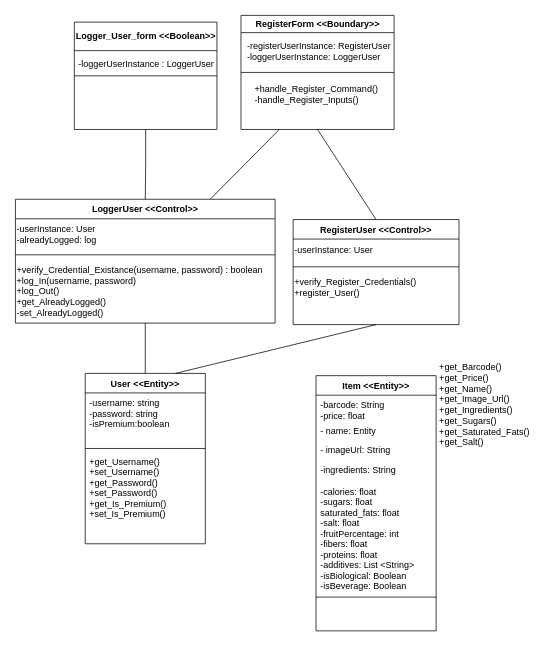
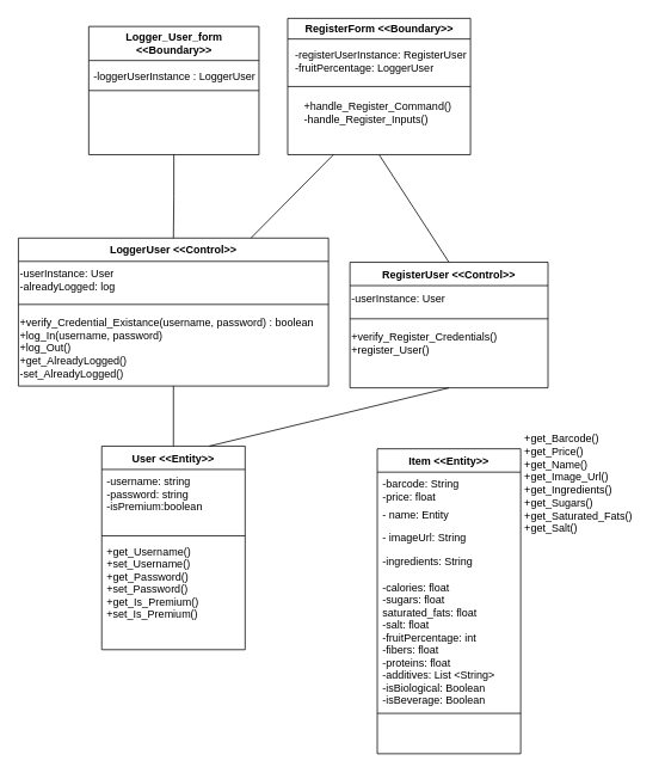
- <mxCell id="2" value="Logger_User_form &amp;lt;&amp;lt;Boolean&amp;gt;&amp;gt;" style="swimlane;whiteSpace=wrap;html=1;startSize=38;" parent="1" vertex="1"><mxGeometry x="98.5" y="29" width="190" height="143" as="geometry" /></mxCell>
+ <mxCell id="2" value="Logger_User_form &amp;lt;&amp;lt;Boundary&amp;gt;&amp;gt;" style="swimlane;whiteSpace=wrap;html=1;startSize=38;" parent="1" vertex="1"><mxGeometry x="98.5" y="29" width="190" height="143" as="geometry" /></mxCell>
- <mxCell id="21" value="-registerUserInstance: RegisterUser&lt;br&gt;-loggerUserInstance: LoggerUser" style="text;html=1;align=left;verticalAlign=middle;resizable=0;points=[];autosize=1;strokeColor=none;fillColor=none;" parent="20" vertex="1"><mxGeometry x="6" y="27" width="209" height="41" as="geometry" /></mxCell>
+ <mxCell id="21" value="-registerUserInstance: RegisterUser&lt;br&gt;-fruitPercentage: LoggerUser" style="text;html=1;align=left;verticalAlign=middle;resizable=0;points=[];autosize=1;strokeColor=none;fillColor=none;" parent="20" vertex="1"><mxGeometry x="6" y="27" width="209" height="41" as="geometry" /></mxCell>
